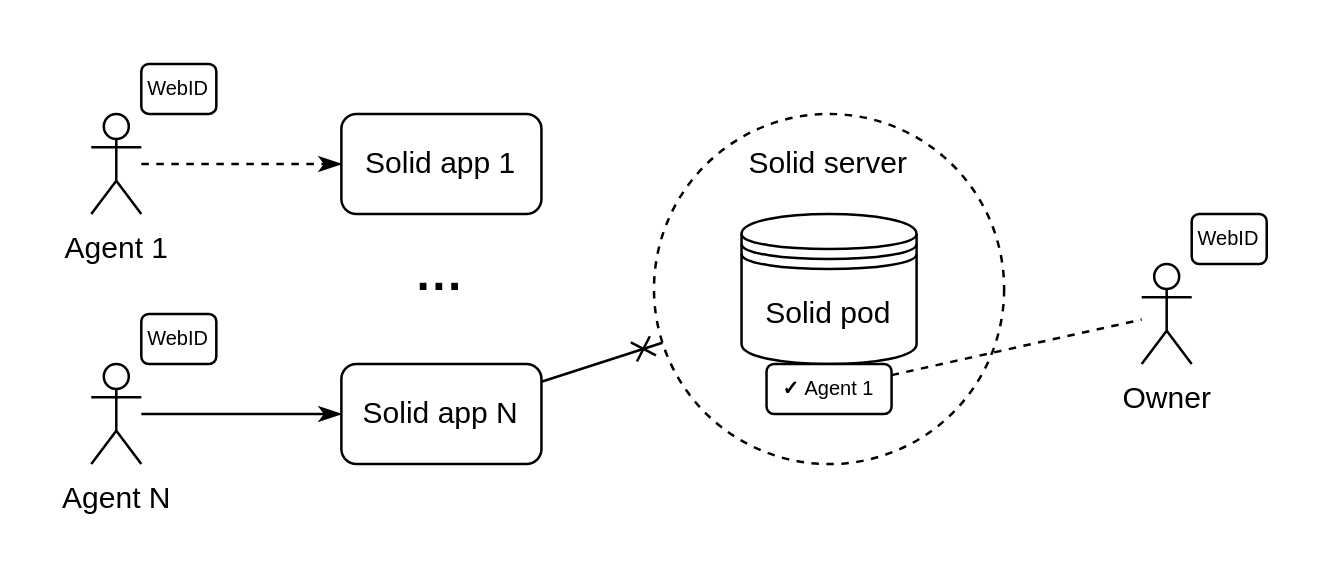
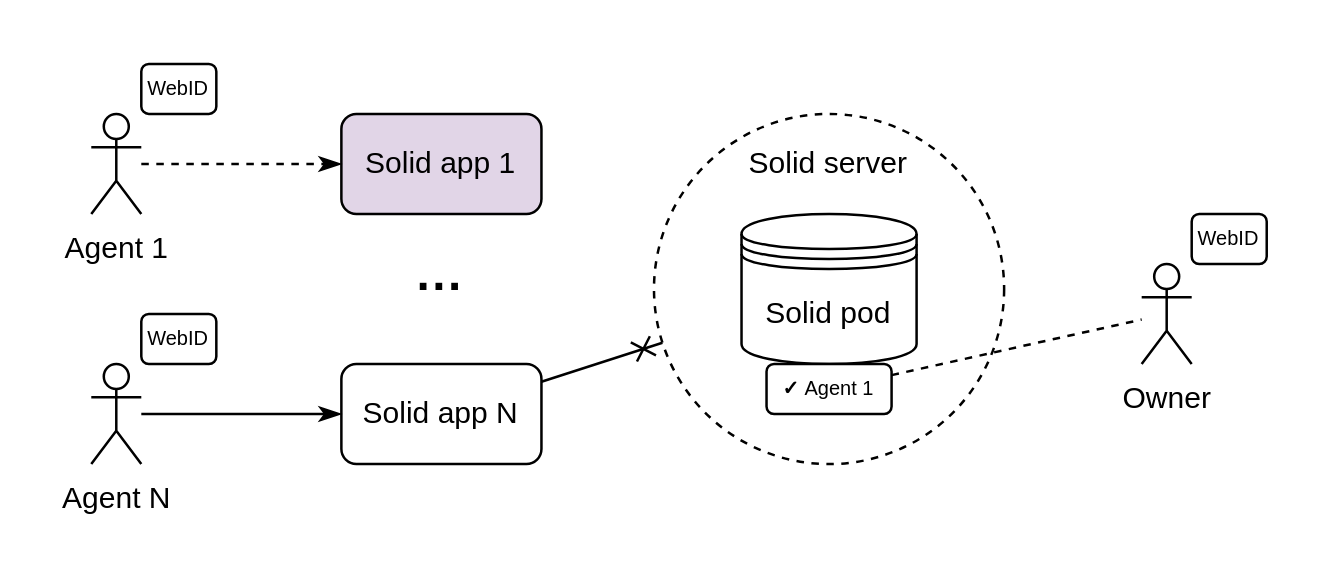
- <mxCell id="4" value="Solid app 1" style="rounded=1;whiteSpace=wrap;html=1;" parent="1" vertex="1"><mxGeometry x="136" y="45" width="80" height="40" as="geometry" /></mxCell>
+ <mxCell id="4" value="Solid app 1" style="rounded=1;whiteSpace=wrap;html=1;fillColor=#e1d5e7;" parent="1" vertex="1"><mxGeometry x="136" y="45" width="80" height="40" as="geometry" /></mxCell>
